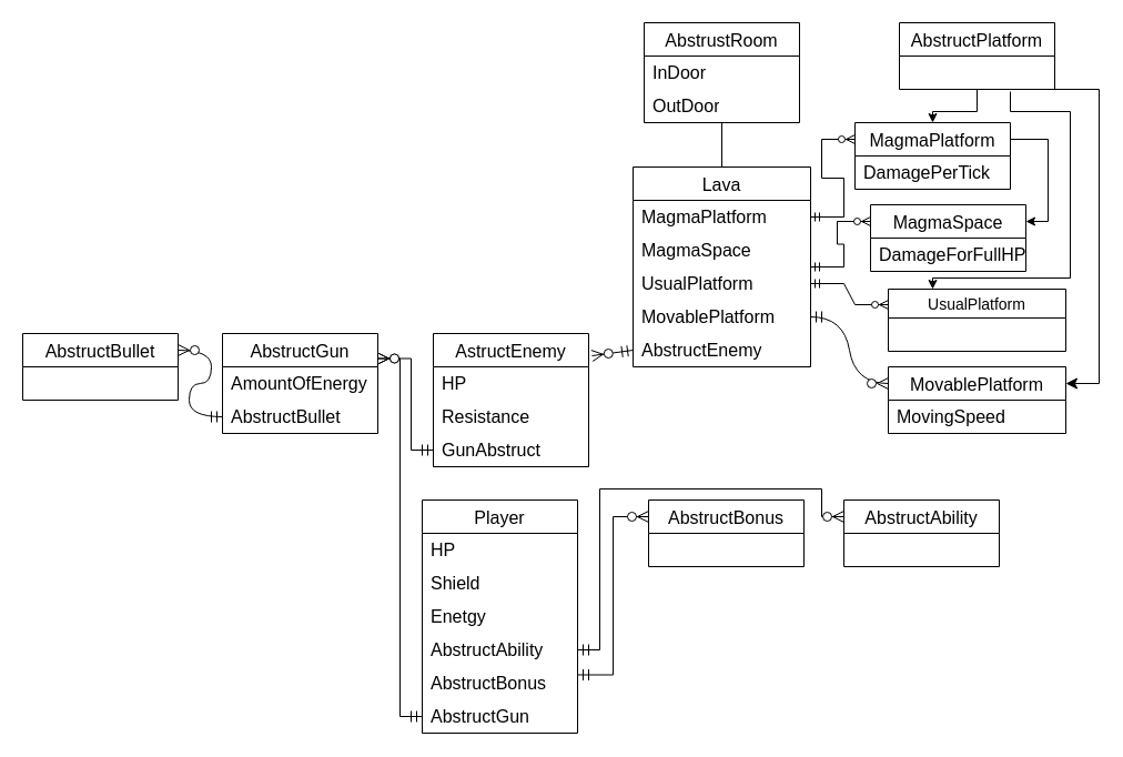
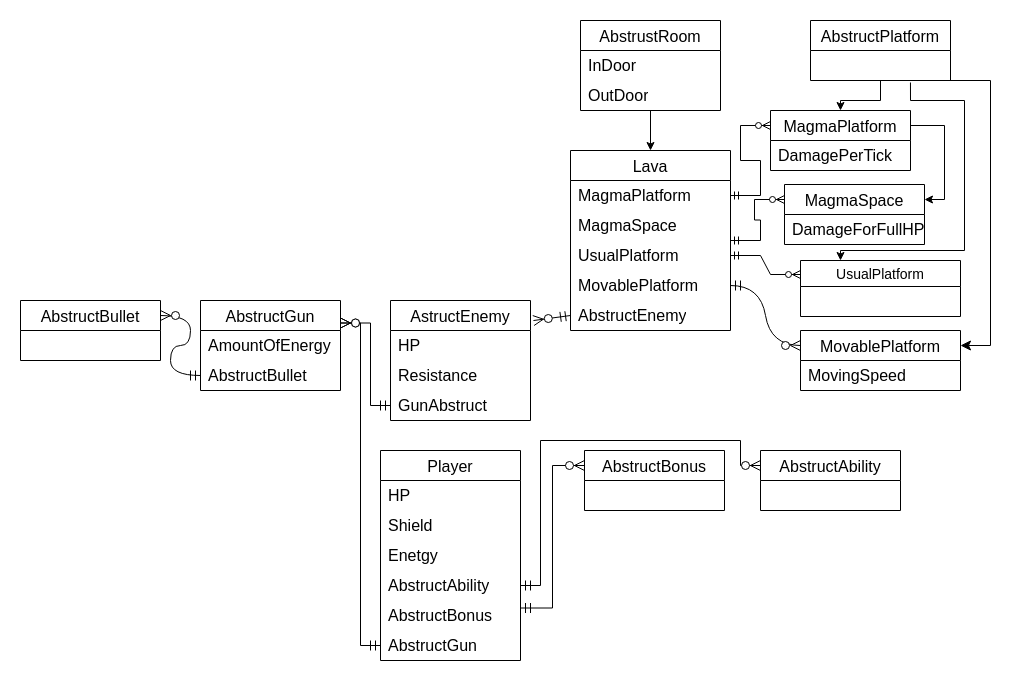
- <mxCell id="2" style="edgeStyle=orthogonalEdgeStyle;rounded=0;orthogonalLoop=1;jettySize=auto;html=1;endArrow=none;" parent="1" source="3" target="8" edge="1"><mxGeometry relative="1" as="geometry" /></mxCell>
+ <mxCell id="2" style="edgeStyle=orthogonalEdgeStyle;rounded=0;orthogonalLoop=1;jettySize=auto;html=1;" parent="1" source="3" target="8" edge="1"><mxGeometry relative="1" as="geometry" /></mxCell>
